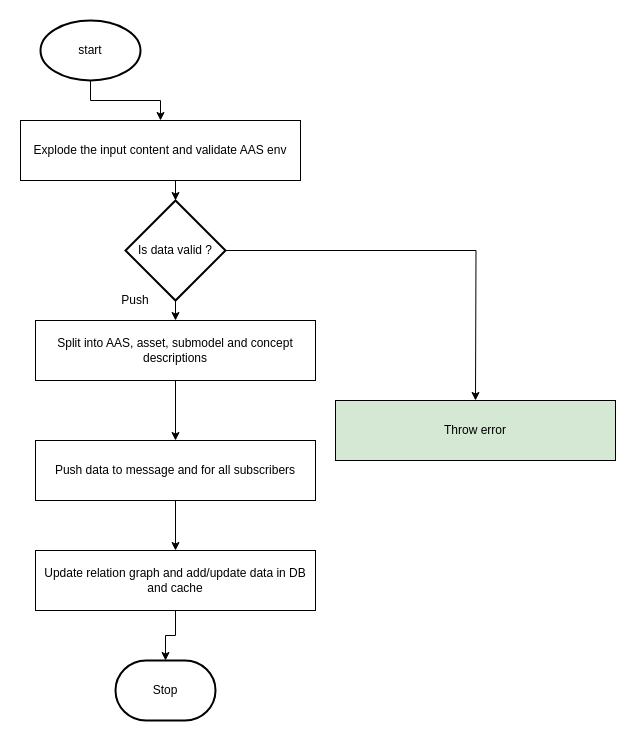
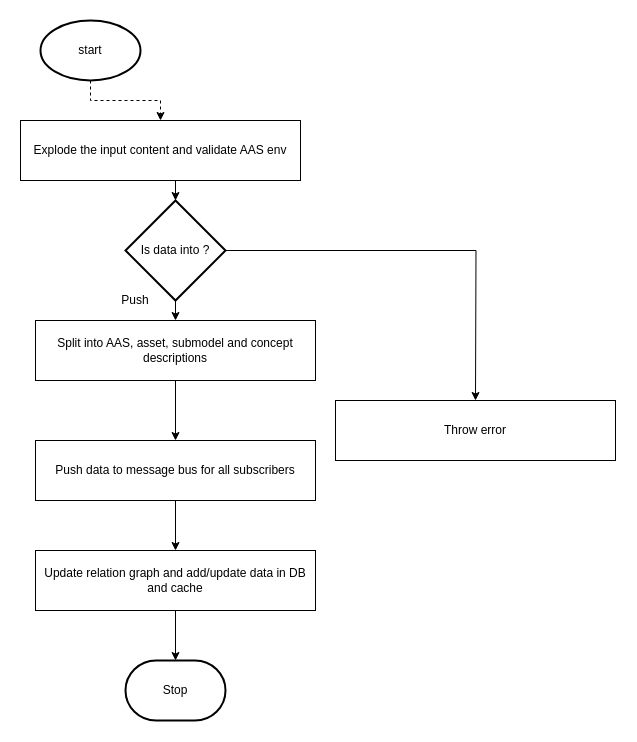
- <mxCell id="2" style="edgeStyle=orthogonalEdgeStyle;rounded=0;orthogonalLoop=1;jettySize=auto;html=1;exitX=0.5;exitY=1;exitDx=0;exitDy=0;exitPerimeter=0;" edge="1" parent="1" source="3" target="5"><mxGeometry relative="1" as="geometry" /></mxCell>
+ <mxCell id="2" style="edgeStyle=orthogonalEdgeStyle;rounded=0;orthogonalLoop=1;jettySize=auto;html=1;exitX=0.5;exitY=1;exitDx=0;exitDy=0;exitPerimeter=0;dashed=1;" edge="1" parent="1" source="3" target="5"><mxGeometry relative="1" as="geometry" /></mxCell>
- <mxCell id="8" value="Is data valid ?" style="strokeWidth=2;html=1;shape=mxgraph.flowchart.decision;whiteSpace=wrap;" vertex="1" parent="1"><mxGeometry x="125" y="200" width="100" height="100" as="geometry" /></mxCell>
+ <mxCell id="8" value="Is data into ?" style="strokeWidth=2;html=1;shape=mxgraph.flowchart.decision;whiteSpace=wrap;" vertex="1" parent="1"><mxGeometry x="125" y="200" width="100" height="100" as="geometry" /></mxCell>
- <mxCell id="17" value="Throw error" style="rounded=0;whiteSpace=wrap;html=1;fillColor=#d5e8d4;" vertex="1" parent="1"><mxGeometry x="335" y="400" width="280" height="60" as="geometry" /></mxCell>
+ <mxCell id="17" value="Throw error" style="rounded=0;whiteSpace=wrap;html=1;" vertex="1" parent="1"><mxGeometry x="335" y="400" width="280" height="60" as="geometry" /></mxCell>
- <mxCell id="12" value="Push data to message and for all subscribers" style="rounded=0;whiteSpace=wrap;html=1;" vertex="1" parent="1"><mxGeometry x="35" y="440" width="280" height="60" as="geometry" /></mxCell>
+ <mxCell id="12" value="Push data to message bus for all subscribers" style="rounded=0;whiteSpace=wrap;html=1;" vertex="1" parent="1"><mxGeometry x="35" y="440" width="280" height="60" as="geometry" /></mxCell>
- <mxCell id="16" value="Stop" style="strokeWidth=2;html=1;shape=mxgraph.flowchart.terminator;whiteSpace=wrap;" vertex="1" parent="1"><mxGeometry x="115" y="660" width="100" height="60" as="geometry" /></mxCell>
+ <mxCell id="16" value="Stop" style="strokeWidth=2;html=1;shape=mxgraph.flowchart.terminator;whiteSpace=wrap;" vertex="1" parent="1"><mxGeometry x="125" y="660" width="100" height="60" as="geometry" /></mxCell>
